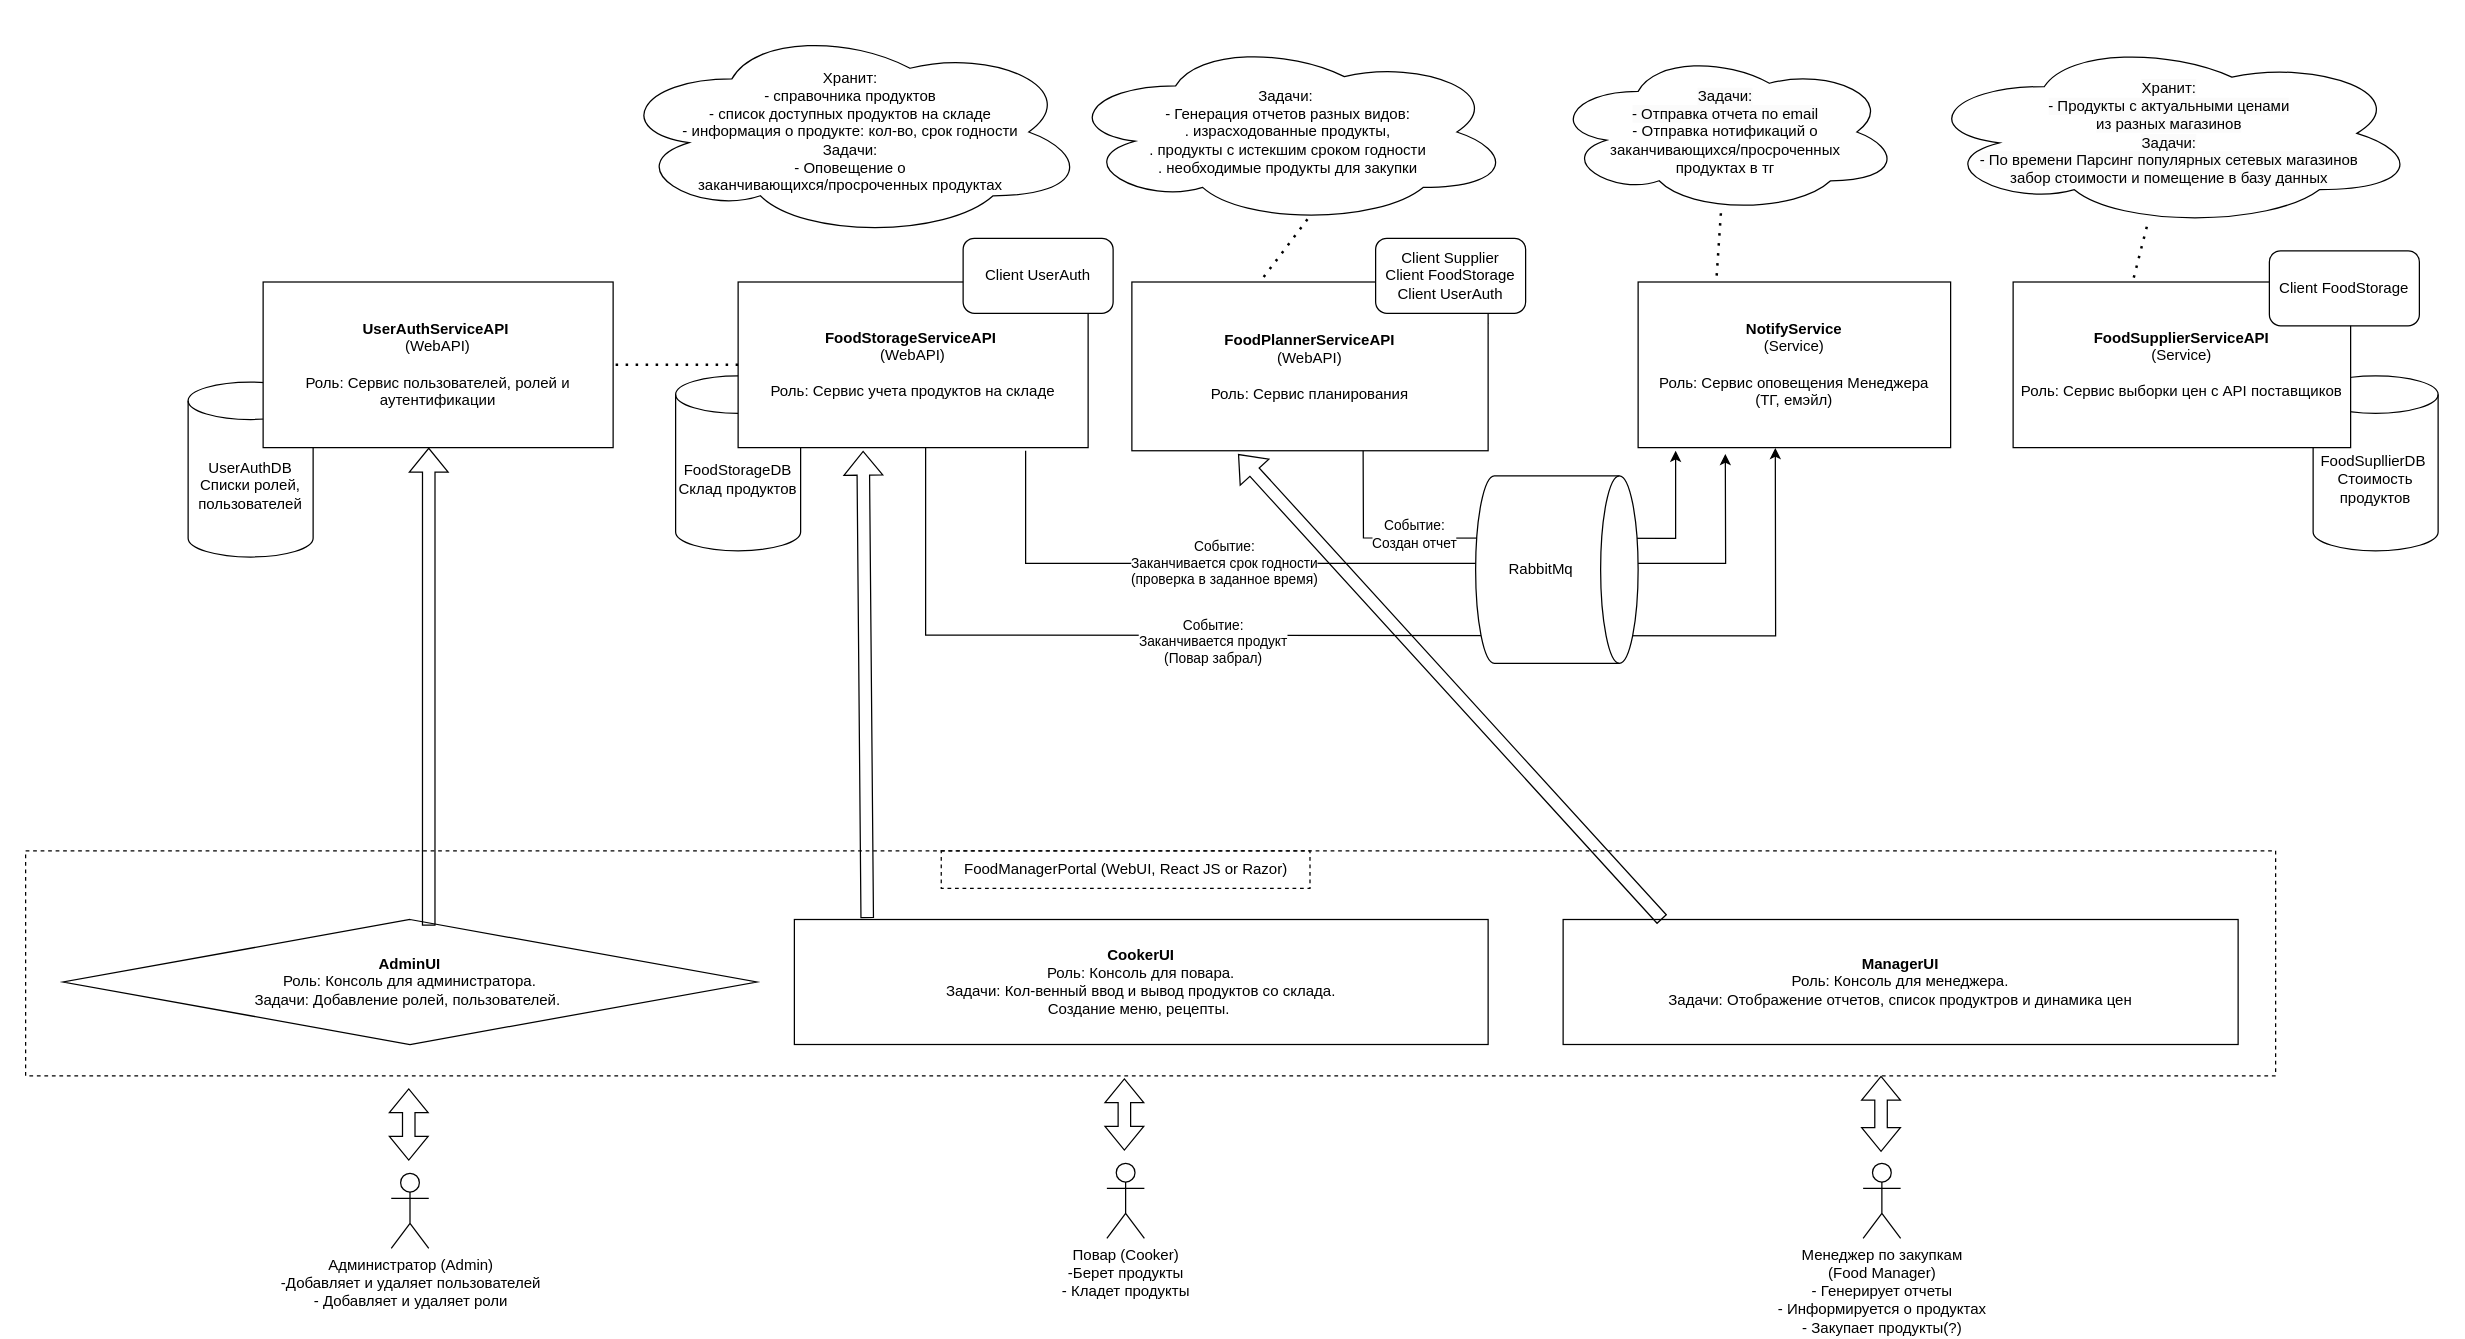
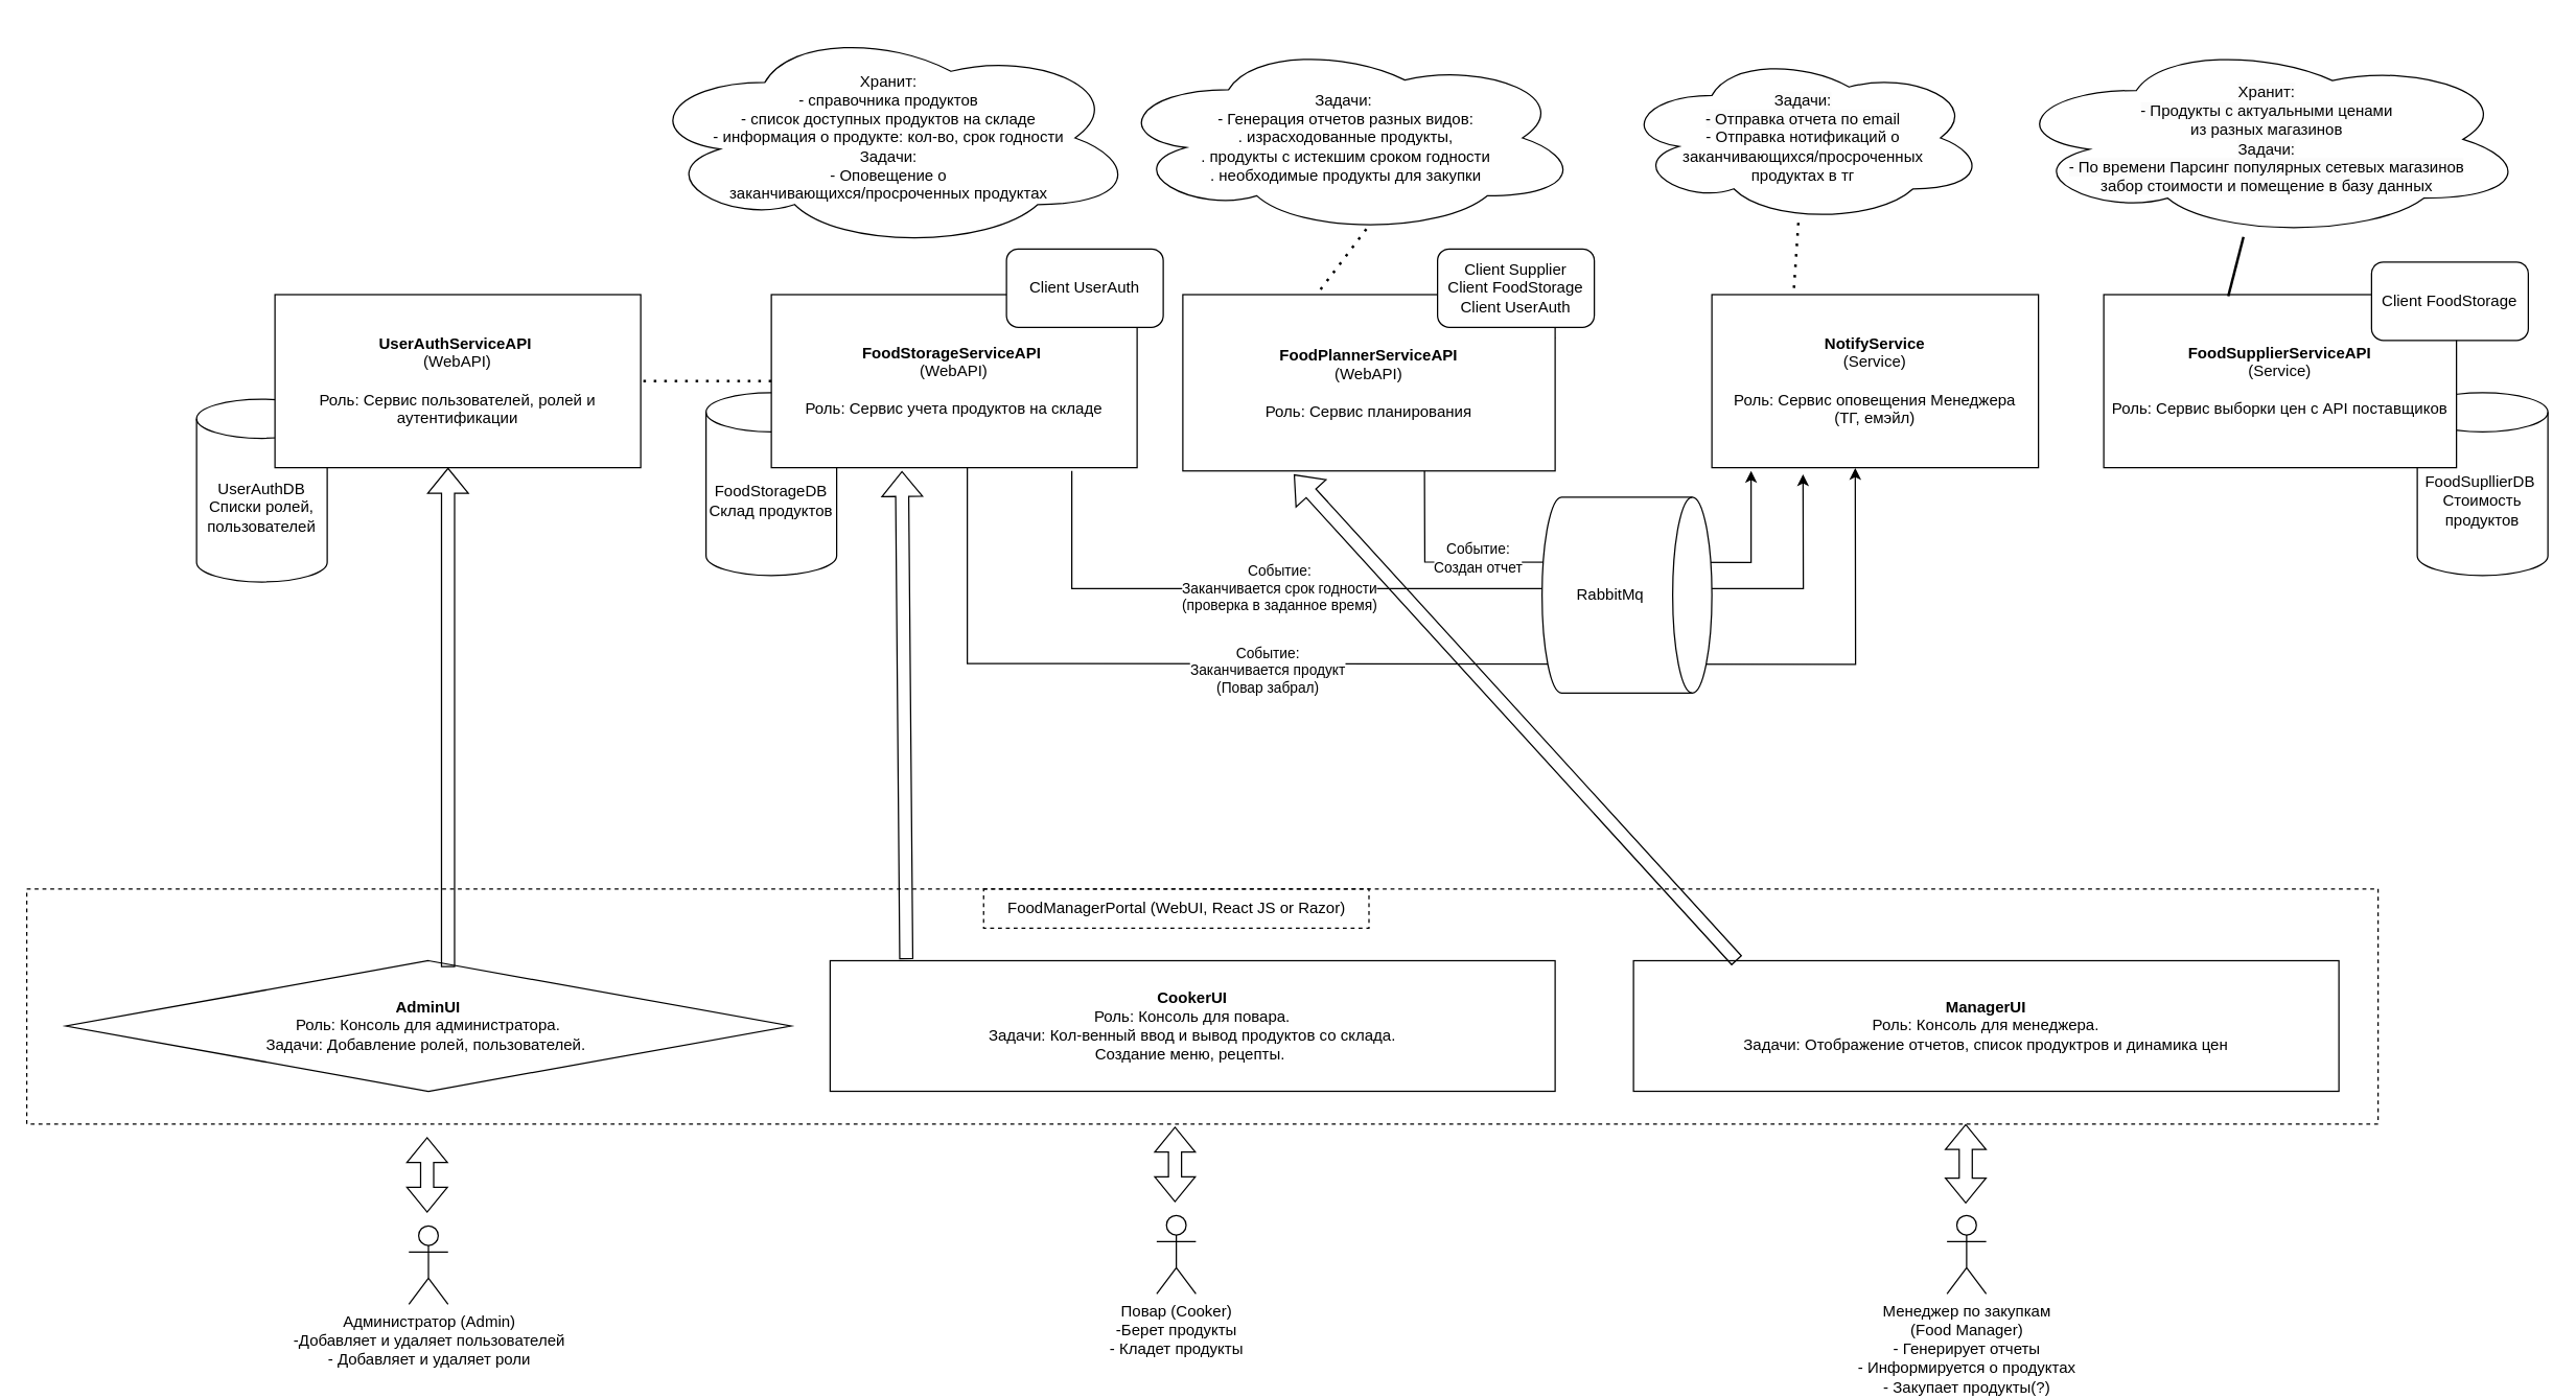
- <mxCell id="30" value="" style="endArrow=none;dashed=1;html=1;dashPattern=1 3;strokeWidth=2;rounded=0;entryX=0.353;entryY=0.009;entryDx=0;entryDy=0;entryPerimeter=0;" parent="1" source="20" target="13" edge="1"><mxGeometry width="50" height="50" relative="1" as="geometry"><mxPoint x="1712.5" y="156.25" as="sourcePoint" /><mxPoint x="1712.5" y="176.961" as="targetPoint" /></mxGeometry></mxCell>
+ <mxCell id="30" value="" style="endArrow=none;dashed=0;html=1;dashPattern=1 3;strokeWidth=2;rounded=0;entryX=0.353;entryY=0.009;entryDx=0;entryDy=0;entryPerimeter=0;" parent="1" source="20" target="13" edge="1"><mxGeometry width="50" height="50" relative="1" as="geometry"><mxPoint x="1712.5" y="156.25" as="sourcePoint" /><mxPoint x="1712.5" y="176.961" as="targetPoint" /></mxGeometry></mxCell>
